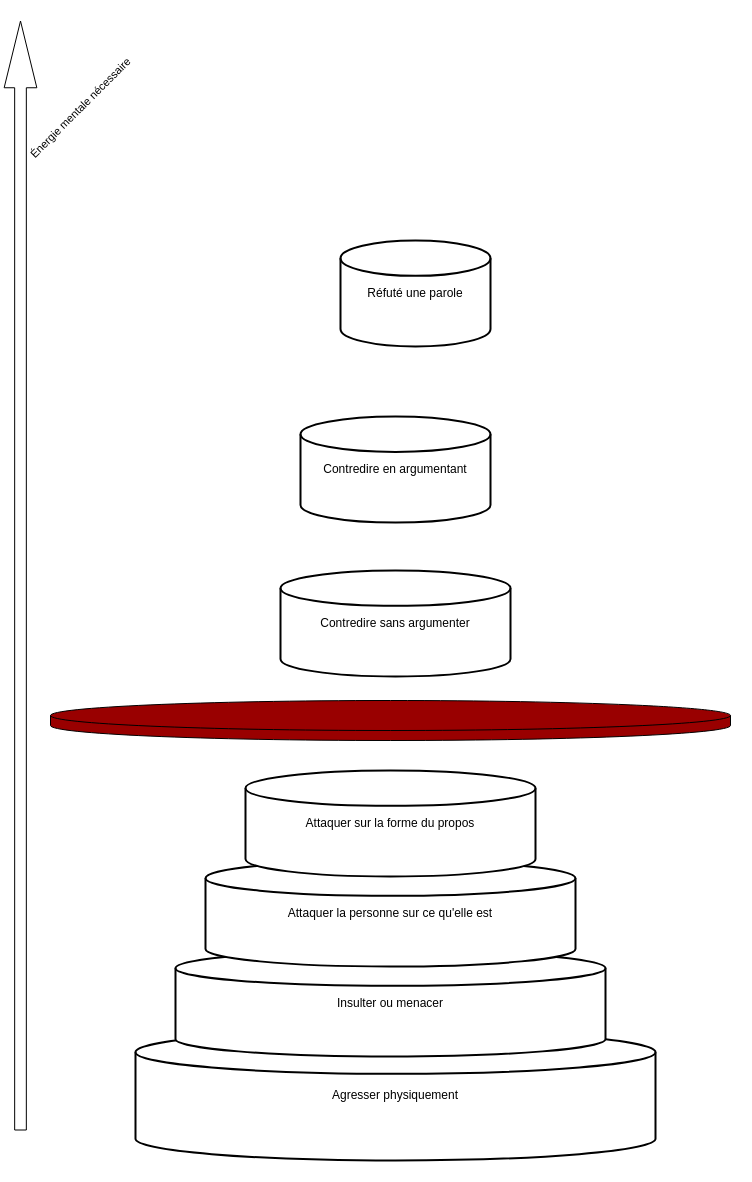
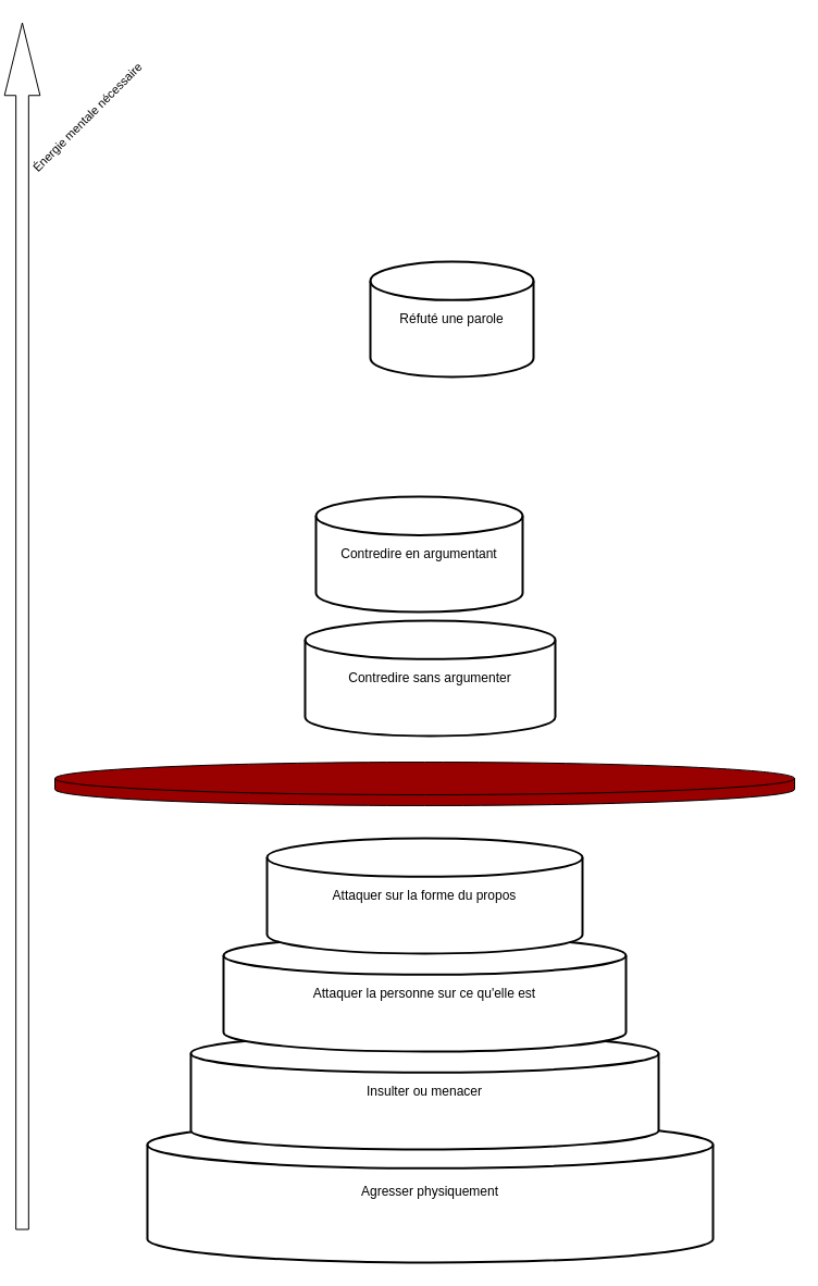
- <mxCell id="7" value="Contredire en argumentant" style="strokeWidth=2;html=1;shape=mxgraph.flowchart.database;whiteSpace=wrap;" vertex="1" parent="1"><mxGeometry x="300" y="416.05" width="190" height="106.05" as="geometry" /></mxCell>
+ <mxCell id="7" value="Contredire en argumentant" style="strokeWidth=2;html=1;shape=mxgraph.flowchart.database;whiteSpace=wrap;" vertex="1" parent="1"><mxGeometry x="290" y="456.05" width="190" height="106.05" as="geometry" /></mxCell>
